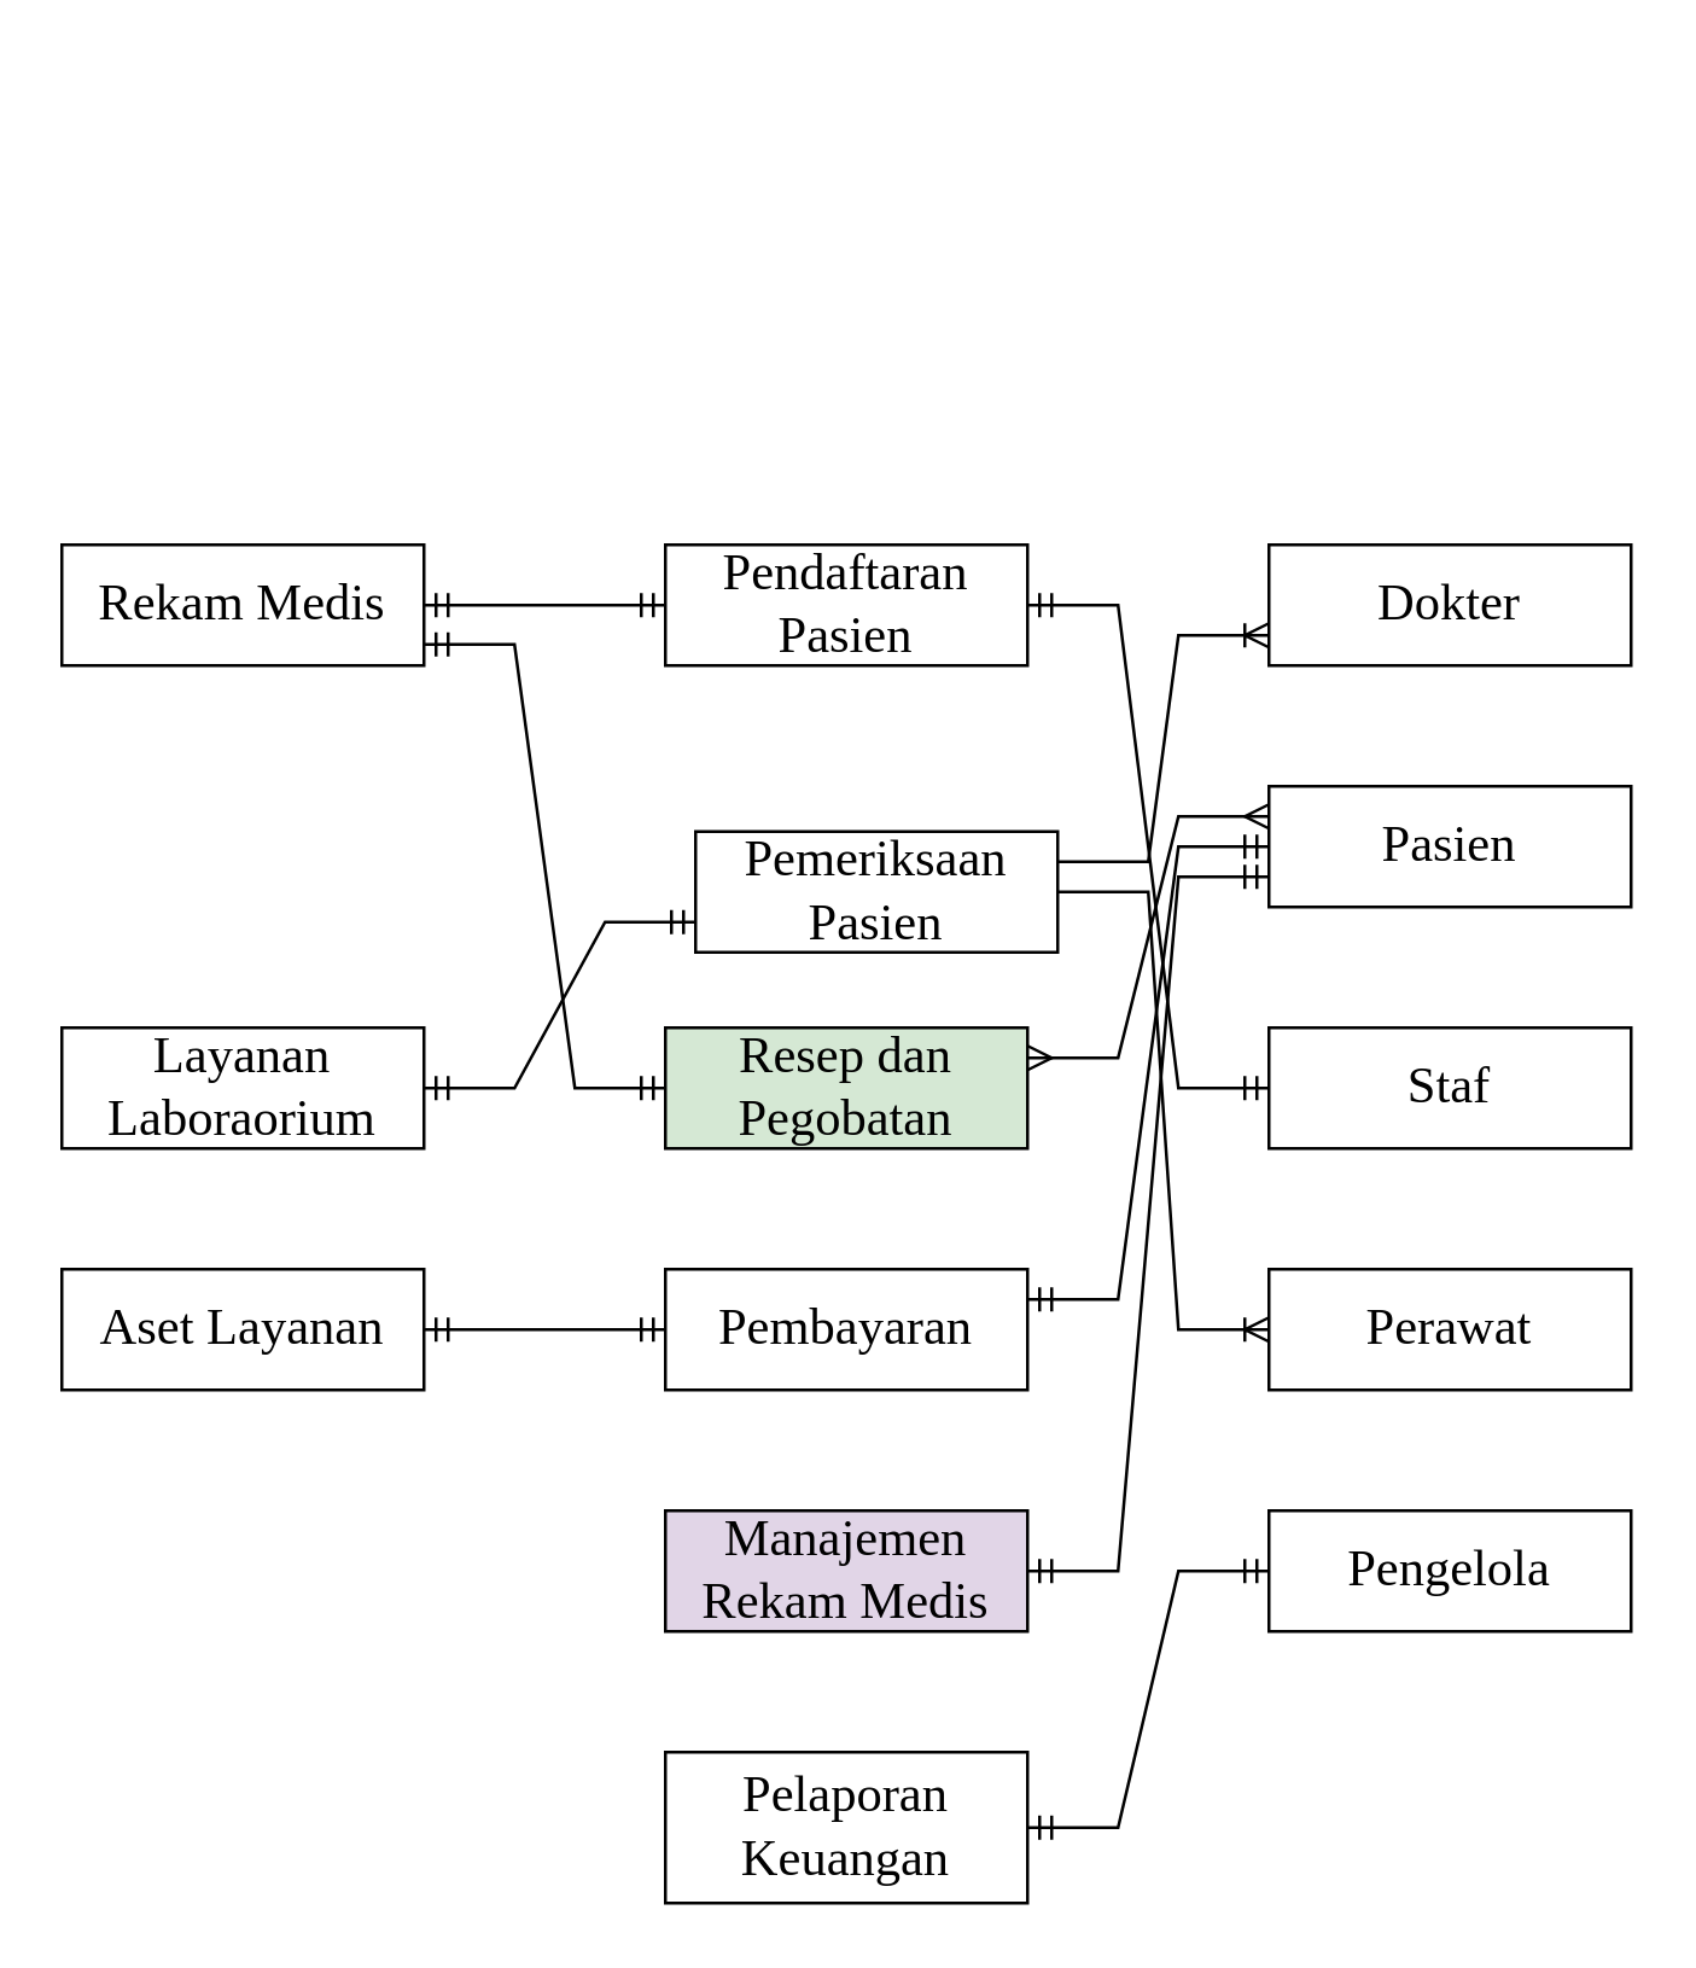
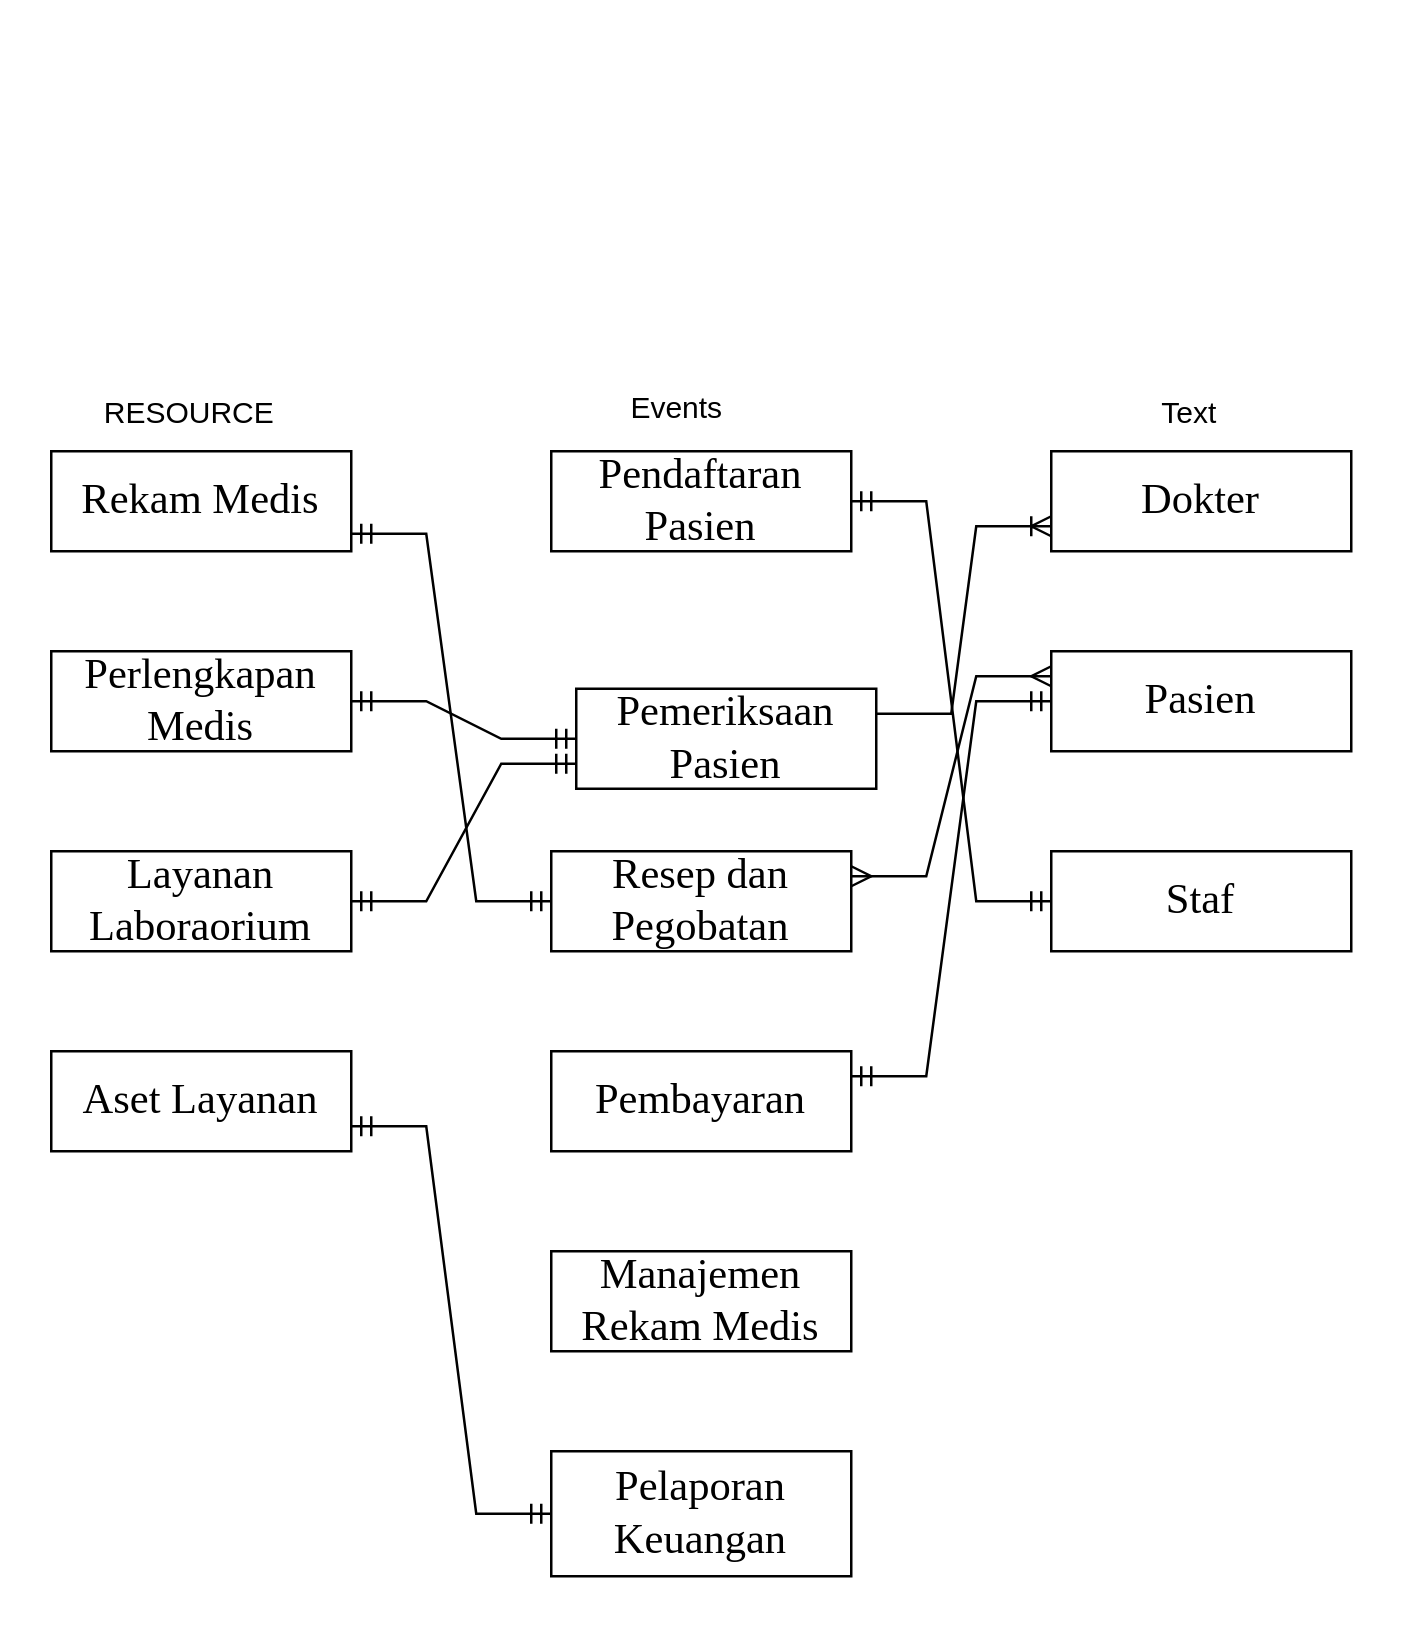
+ <mxCell id="7" value="Events" style="text;html=1;align=center;verticalAlign=middle;resizable=0;points=[];autosize=1;strokeColor=none;fillColor=none;" parent="1" vertex="1"><mxGeometry x="240" y="148" width="60" height="30" as="geometry" /></mxCell>
+ <mxCell id="3" value="RESOURCE" style="text;html=1;align=center;verticalAlign=middle;resizable=0;points=[];autosize=1;strokeColor=none;fillColor=none;" parent="1" vertex="1"><mxGeometry x="30" y="150" width="90" height="30" as="geometry" /></mxCell>
+ <mxCell id="12" value="Text" style="text;html=1;align=center;verticalAlign=middle;resizable=0;points=[];autosize=1;strokeColor=none;fillColor=none;" parent="1" vertex="1"><mxGeometry x="450" y="150" width="50" height="30" as="geometry" /></mxCell>
- <mxCell id="20" value="" style="edgeStyle=entityRelationEdgeStyle;fontSize=12;html=1;endArrow=ERmandOne;startArrow=ERmandOne;rounded=0;entryX=0;entryY=0.5;entryDx=0;entryDy=0;exitX=1;exitY=0.5;exitDx=0;exitDy=0;" edge="1" parent="1" source="2" target="8"><mxGeometry width="100" height="100" relative="1" as="geometry"><mxPoint x="300" y="330" as="sourcePoint" /><mxPoint x="400" y="230" as="targetPoint" /></mxGeometry></mxCell>
+ <mxCell id="4" value="&lt;font style=&quot;font-size: 17px;&quot;&gt;Perlengkapan Medis&lt;br&gt;&lt;/font&gt;" style="rounded=0;whiteSpace=wrap;html=1;fontFamily=Garamond;" parent="1" vertex="1"><mxGeometry x="20" y="260" width="120" height="40" as="geometry" /></mxCell>
+ <mxCell id="27" value="" style="edgeStyle=entityRelationEdgeStyle;fontSize=12;html=1;endArrow=ERmandOne;startArrow=ERmandOne;rounded=0;exitX=1;exitY=0.5;exitDx=0;exitDy=0;entryX=0;entryY=0.5;entryDx=0;entryDy=0;" edge="1" parent="1" source="4" target="9"><mxGeometry width="100" height="100" relative="1" as="geometry"><mxPoint x="300" y="430" as="sourcePoint" /><mxPoint x="210" y="280" as="targetPoint" /></mxGeometry></mxCell>
- <mxCell id="10" value="&lt;font style=&quot;font-size: 17px;&quot;&gt;Resep dan Pegobatan&lt;/font&gt;" style="rounded=0;whiteSpace=wrap;html=1;fontFamily=Garamond;fillColor=#d5e8d4;" parent="1" vertex="1"><mxGeometry x="220" y="340" width="120" height="40" as="geometry" /></mxCell>
+ <mxCell id="10" value="&lt;font style=&quot;font-size: 17px;&quot;&gt;Resep dan Pegobatan&lt;/font&gt;" style="rounded=0;whiteSpace=wrap;html=1;fontFamily=Garamond;" parent="1" vertex="1"><mxGeometry x="220" y="340" width="120" height="40" as="geometry" /></mxCell>
- <mxCell id="25" value="" style="edgeStyle=entityRelationEdgeStyle;fontSize=12;html=1;endArrow=ERoneToMany;rounded=0;entryX=0;entryY=0.5;entryDx=0;entryDy=0;exitX=1;exitY=0.5;exitDx=0;exitDy=0;" edge="1" parent="1" source="9" target="16"><mxGeometry width="100" height="100" relative="1" as="geometry"><mxPoint x="300" y="390" as="sourcePoint" /><mxPoint x="400" y="290" as="targetPoint" /></mxGeometry></mxCell>
- <mxCell id="30" value="" style="edgeStyle=entityRelationEdgeStyle;fontSize=12;html=1;endArrow=ERmandOne;startArrow=ERmandOne;rounded=0;exitX=1;exitY=0.5;exitDx=0;exitDy=0;entryX=0;entryY=0.5;entryDx=0;entryDy=0;" edge="1" parent="1" source="6" target="11"><mxGeometry width="100" height="100" relative="1" as="geometry"><mxPoint x="150" y="450" as="sourcePoint" /><mxPoint x="230" y="610" as="targetPoint" /></mxGeometry></mxCell>
- <mxCell id="16" value="&lt;font style=&quot;font-size: 17px;&quot;&gt;Perawat&lt;/font&gt;" style="rounded=0;whiteSpace=wrap;html=1;fontFamily=Garamond;" parent="1" vertex="1"><mxGeometry x="420" y="420" width="120" height="40" as="geometry" /></mxCell>
- <mxCell id="24" value="" style="edgeStyle=entityRelationEdgeStyle;fontSize=12;html=1;endArrow=ERmandOne;startArrow=ERmandOne;rounded=0;exitX=1;exitY=0.5;exitDx=0;exitDy=0;entryX=0;entryY=0.75;entryDx=0;entryDy=0;" edge="1" parent="1" source="18" target="14"><mxGeometry width="100" height="100" relative="1" as="geometry"><mxPoint x="300" y="390" as="sourcePoint" /><mxPoint x="420" y="320" as="targetPoint" /><Array as="points"><mxPoint x="410" y="300" /></Array></mxGeometry></mxCell>
- <mxCell id="18" value="&lt;font style=&quot;font-size: 17px;&quot;&gt;Manajemen Rekam Medis&lt;br&gt;&lt;/font&gt;" style="rounded=0;whiteSpace=wrap;html=1;fontFamily=Garamond;fillColor=#e1d5e7;" parent="1" vertex="1"><mxGeometry x="220" y="500" width="120" height="40" as="geometry" /></mxCell>
+ <mxCell id="18" value="&lt;font style=&quot;font-size: 17px;&quot;&gt;Manajemen Rekam Medis&lt;br&gt;&lt;/font&gt;" style="rounded=0;whiteSpace=wrap;html=1;fontFamily=Garamond;" parent="1" vertex="1"><mxGeometry x="220" y="500" width="120" height="40" as="geometry" /></mxCell>
- <mxCell id="15" value="&lt;font style=&quot;font-size: 17px;&quot;&gt;Pengelola&lt;/font&gt;" style="rounded=0;whiteSpace=wrap;html=1;fontFamily=Garamond;" parent="1" vertex="1"><mxGeometry x="420" y="500" width="120" height="40" as="geometry" /></mxCell>
+ <mxCell id="29" value="" style="edgeStyle=entityRelationEdgeStyle;fontSize=12;html=1;endArrow=ERmandOne;startArrow=ERmandOne;rounded=0;exitX=1;exitY=0.75;exitDx=0;exitDy=0;entryX=0;entryY=0.5;entryDx=0;entryDy=0;" edge="1" parent="1" source="6" target="19"><mxGeometry width="100" height="100" relative="1" as="geometry"><mxPoint x="300" y="470" as="sourcePoint" /><mxPoint x="400" y="370" as="targetPoint" /></mxGeometry></mxCell>
- <mxCell id="26" value="" style="edgeStyle=entityRelationEdgeStyle;fontSize=12;html=1;endArrow=ERmandOne;startArrow=ERmandOne;rounded=0;exitX=1;exitY=0.5;exitDx=0;exitDy=0;entryX=0;entryY=0.5;entryDx=0;entryDy=0;" edge="1" parent="1" source="19" target="15"><mxGeometry width="100" height="100" relative="1" as="geometry"><mxPoint x="300" y="470" as="sourcePoint" /><mxPoint x="400" y="370" as="targetPoint" /></mxGeometry></mxCell>
